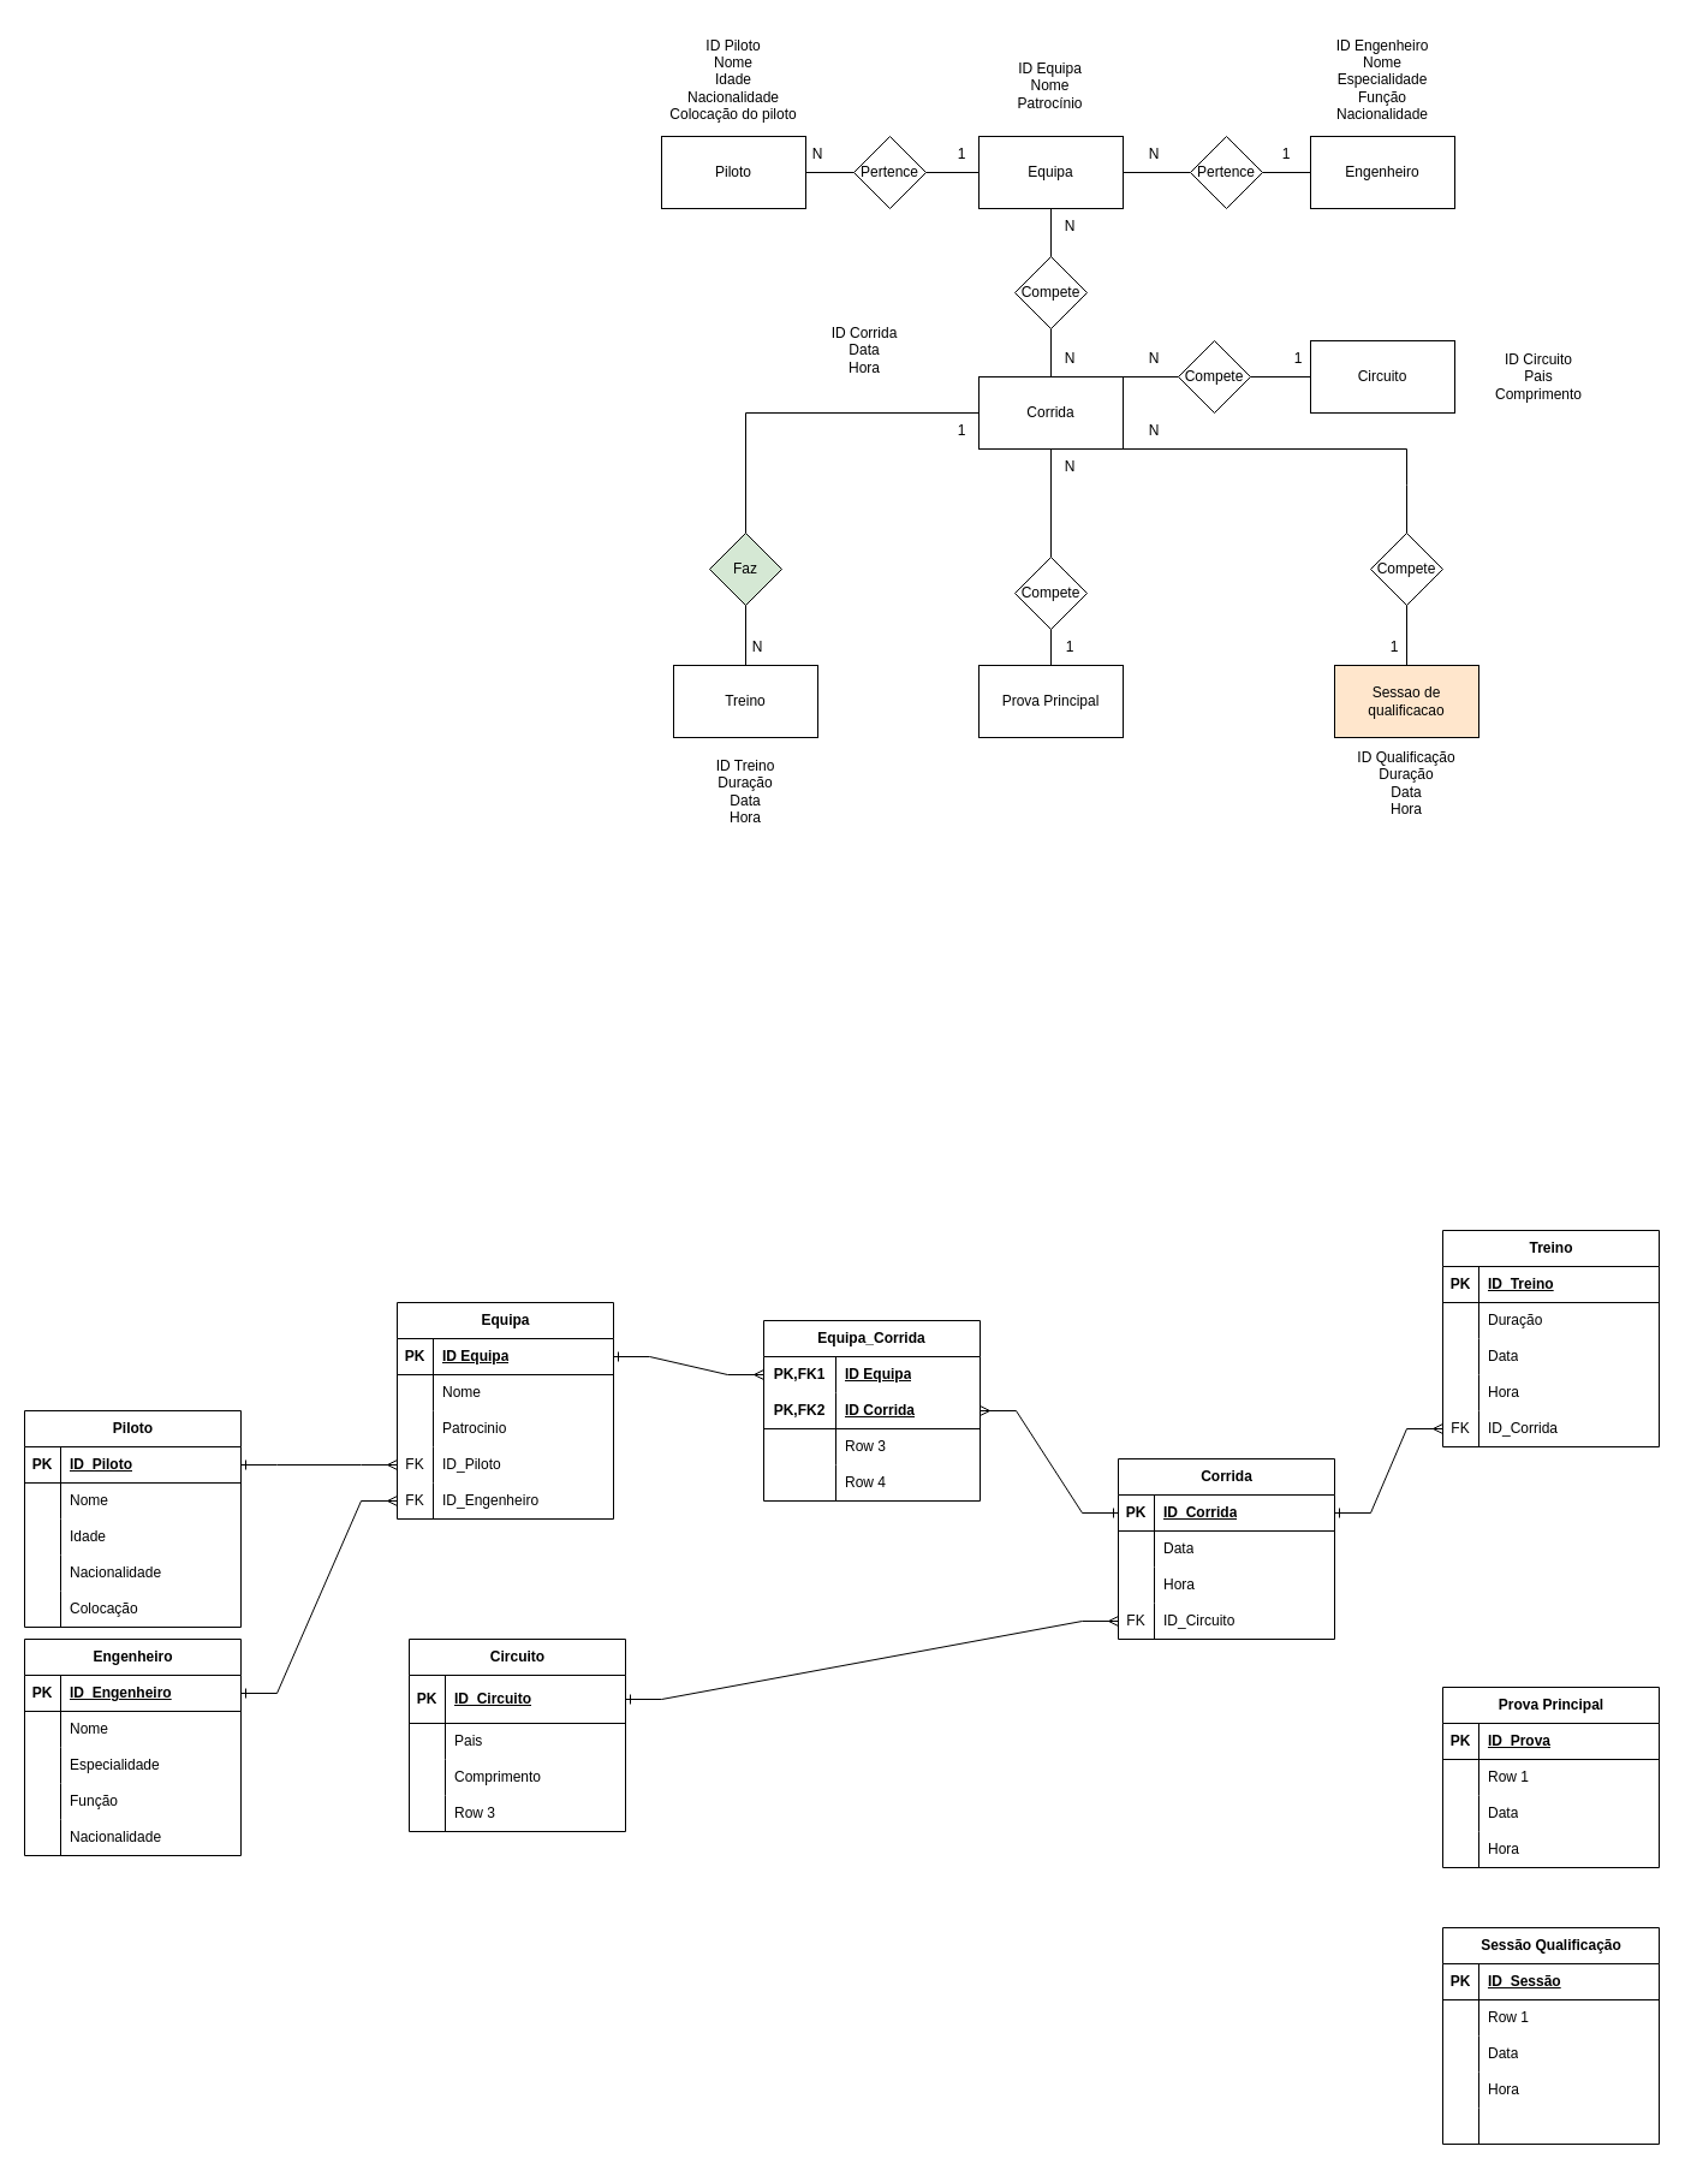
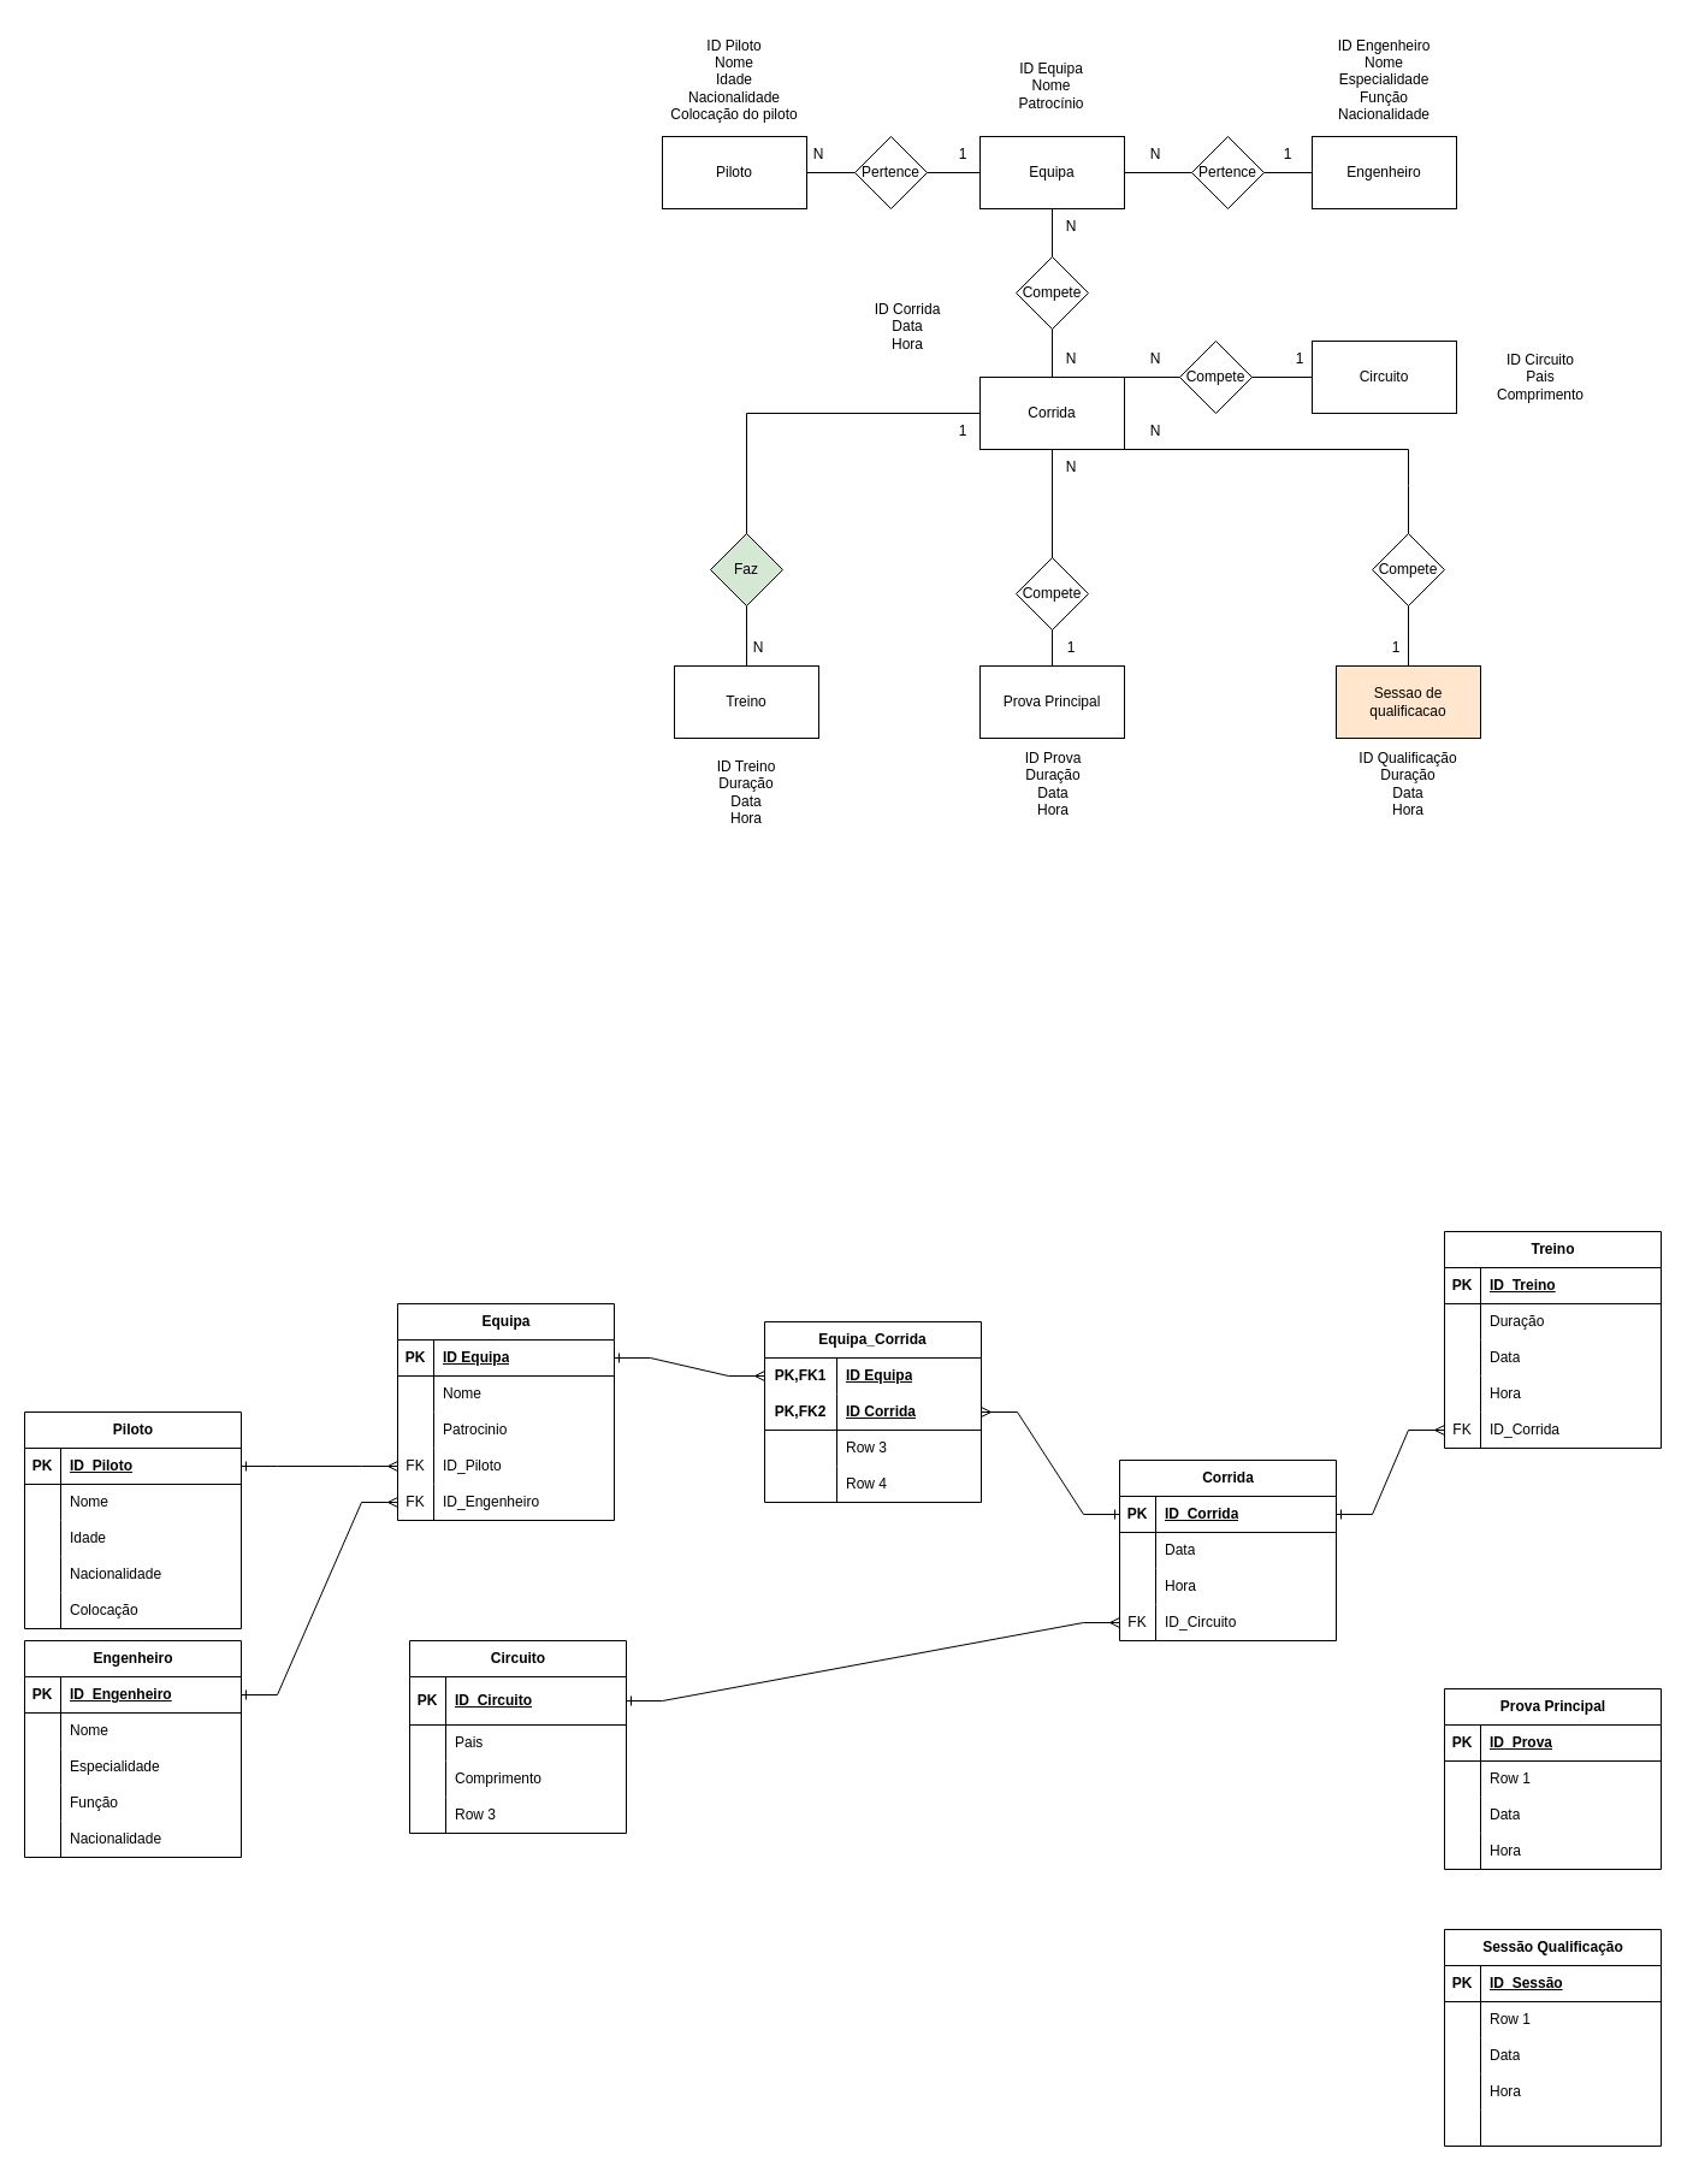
- <mxCell id="153" value="ID Corrida&lt;br&gt;Data&lt;br&gt;Hora" style="text;html=1;strokeColor=none;fillColor=none;align=center;verticalAlign=middle;whiteSpace=wrap;rounded=0;" vertex="1" parent="1"><mxGeometry x="659" y="253" width="120" height="75" as="geometry" /></mxCell>
+ <mxCell id="153" value="ID Corrida&lt;br&gt;Data&lt;br&gt;Hora" style="text;html=1;strokeColor=none;fillColor=none;align=center;verticalAlign=middle;whiteSpace=wrap;rounded=0;" vertex="1" parent="1"><mxGeometry x="694" y="233" width="120" height="75" as="geometry" /></mxCell>
+ <mxCell id="170" value="ID Prova&lt;br&gt;Duração&lt;br&gt;Data&lt;br&gt;Hora" style="text;html=1;strokeColor=none;fillColor=none;align=center;verticalAlign=middle;whiteSpace=wrap;rounded=0;" vertex="1" parent="1"><mxGeometry x="815" y="613" width="120" height="75" as="geometry" /></mxCell>
